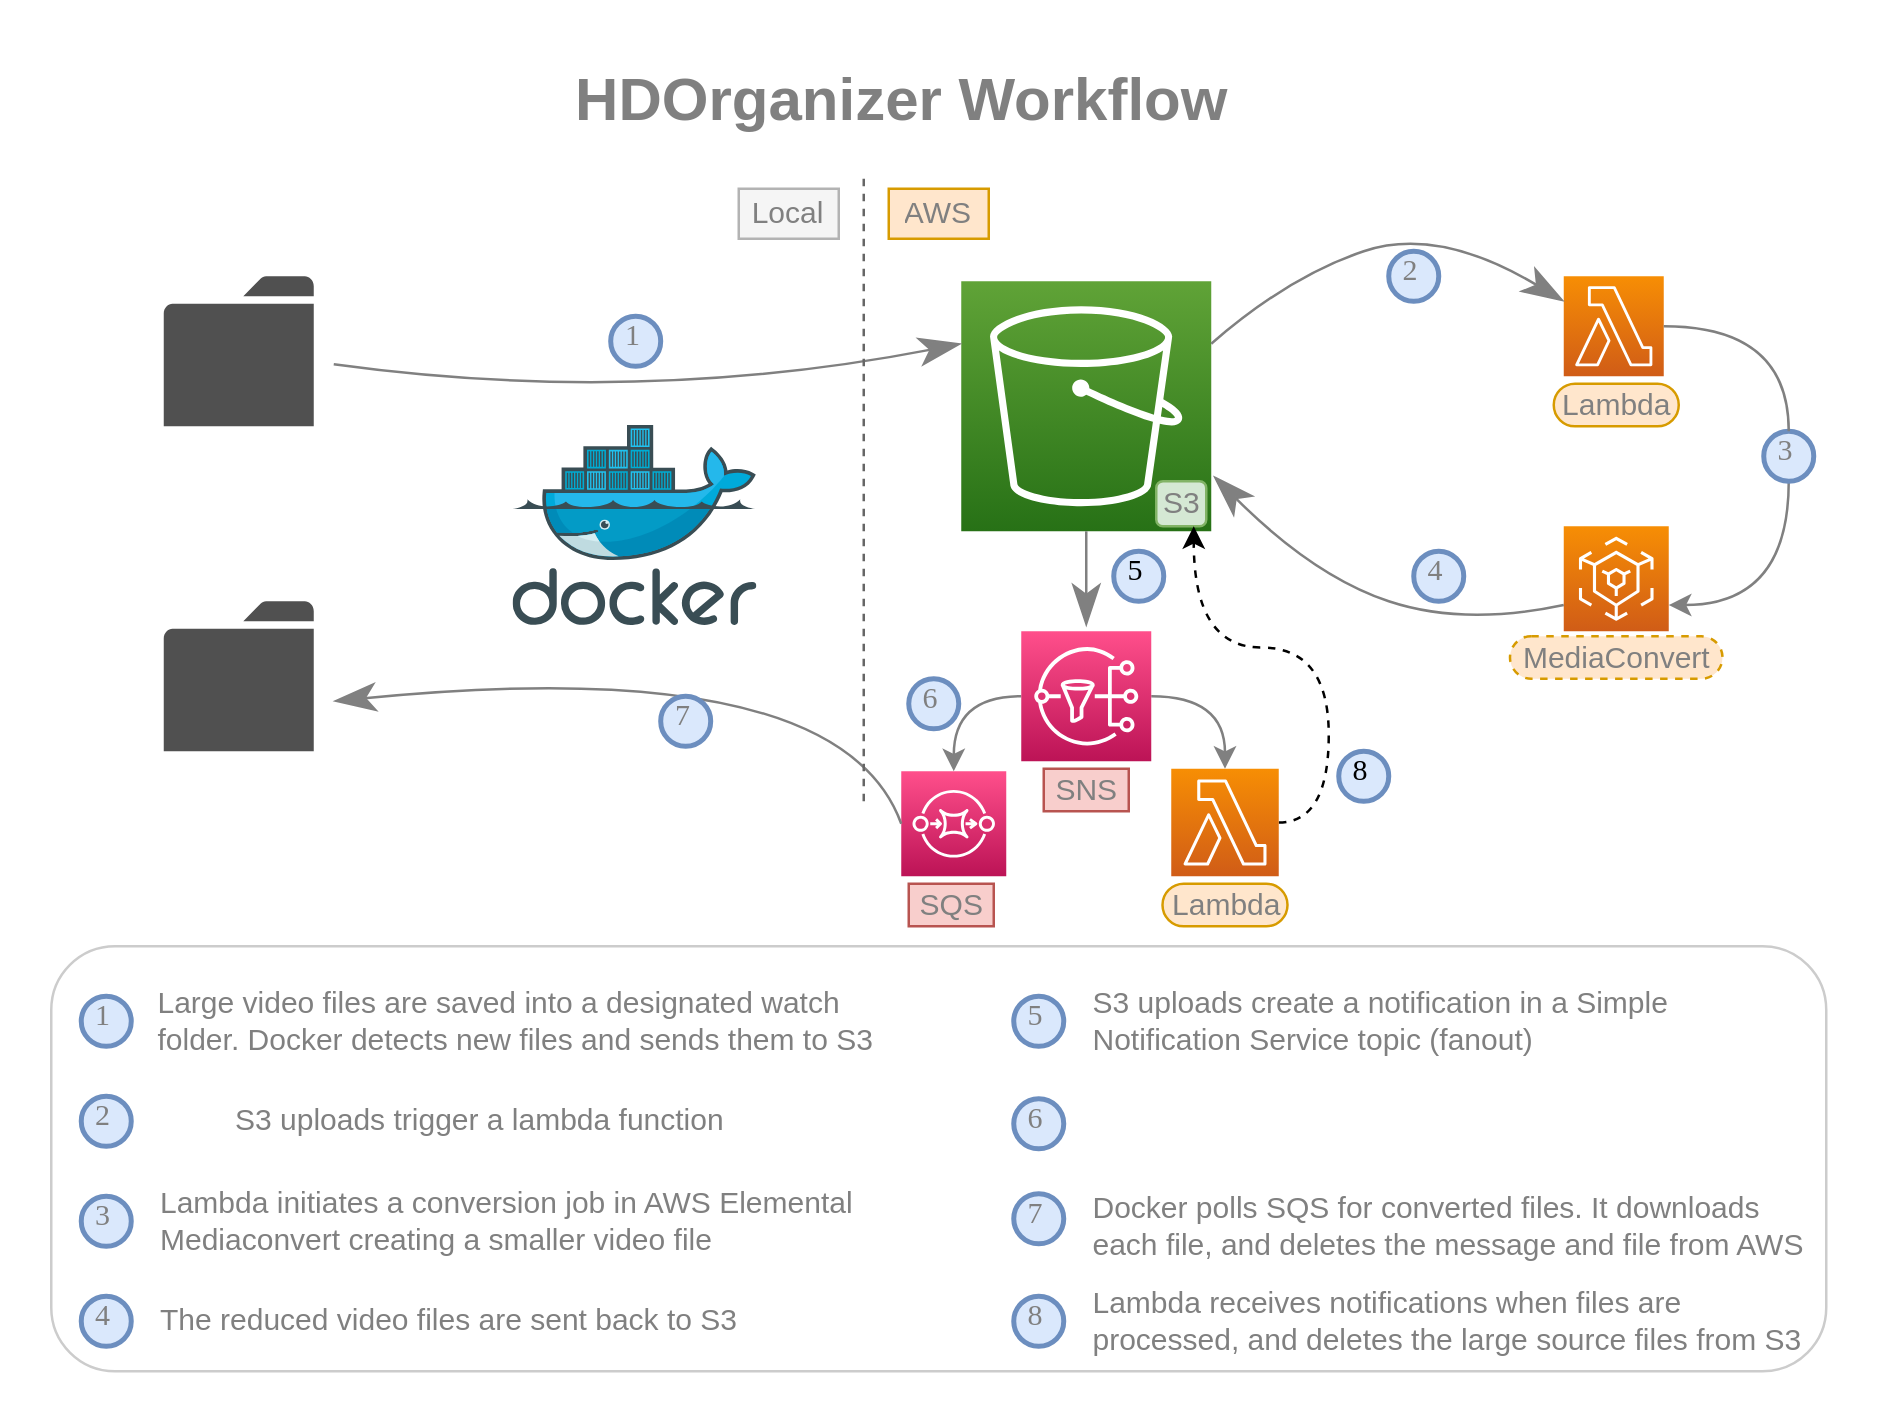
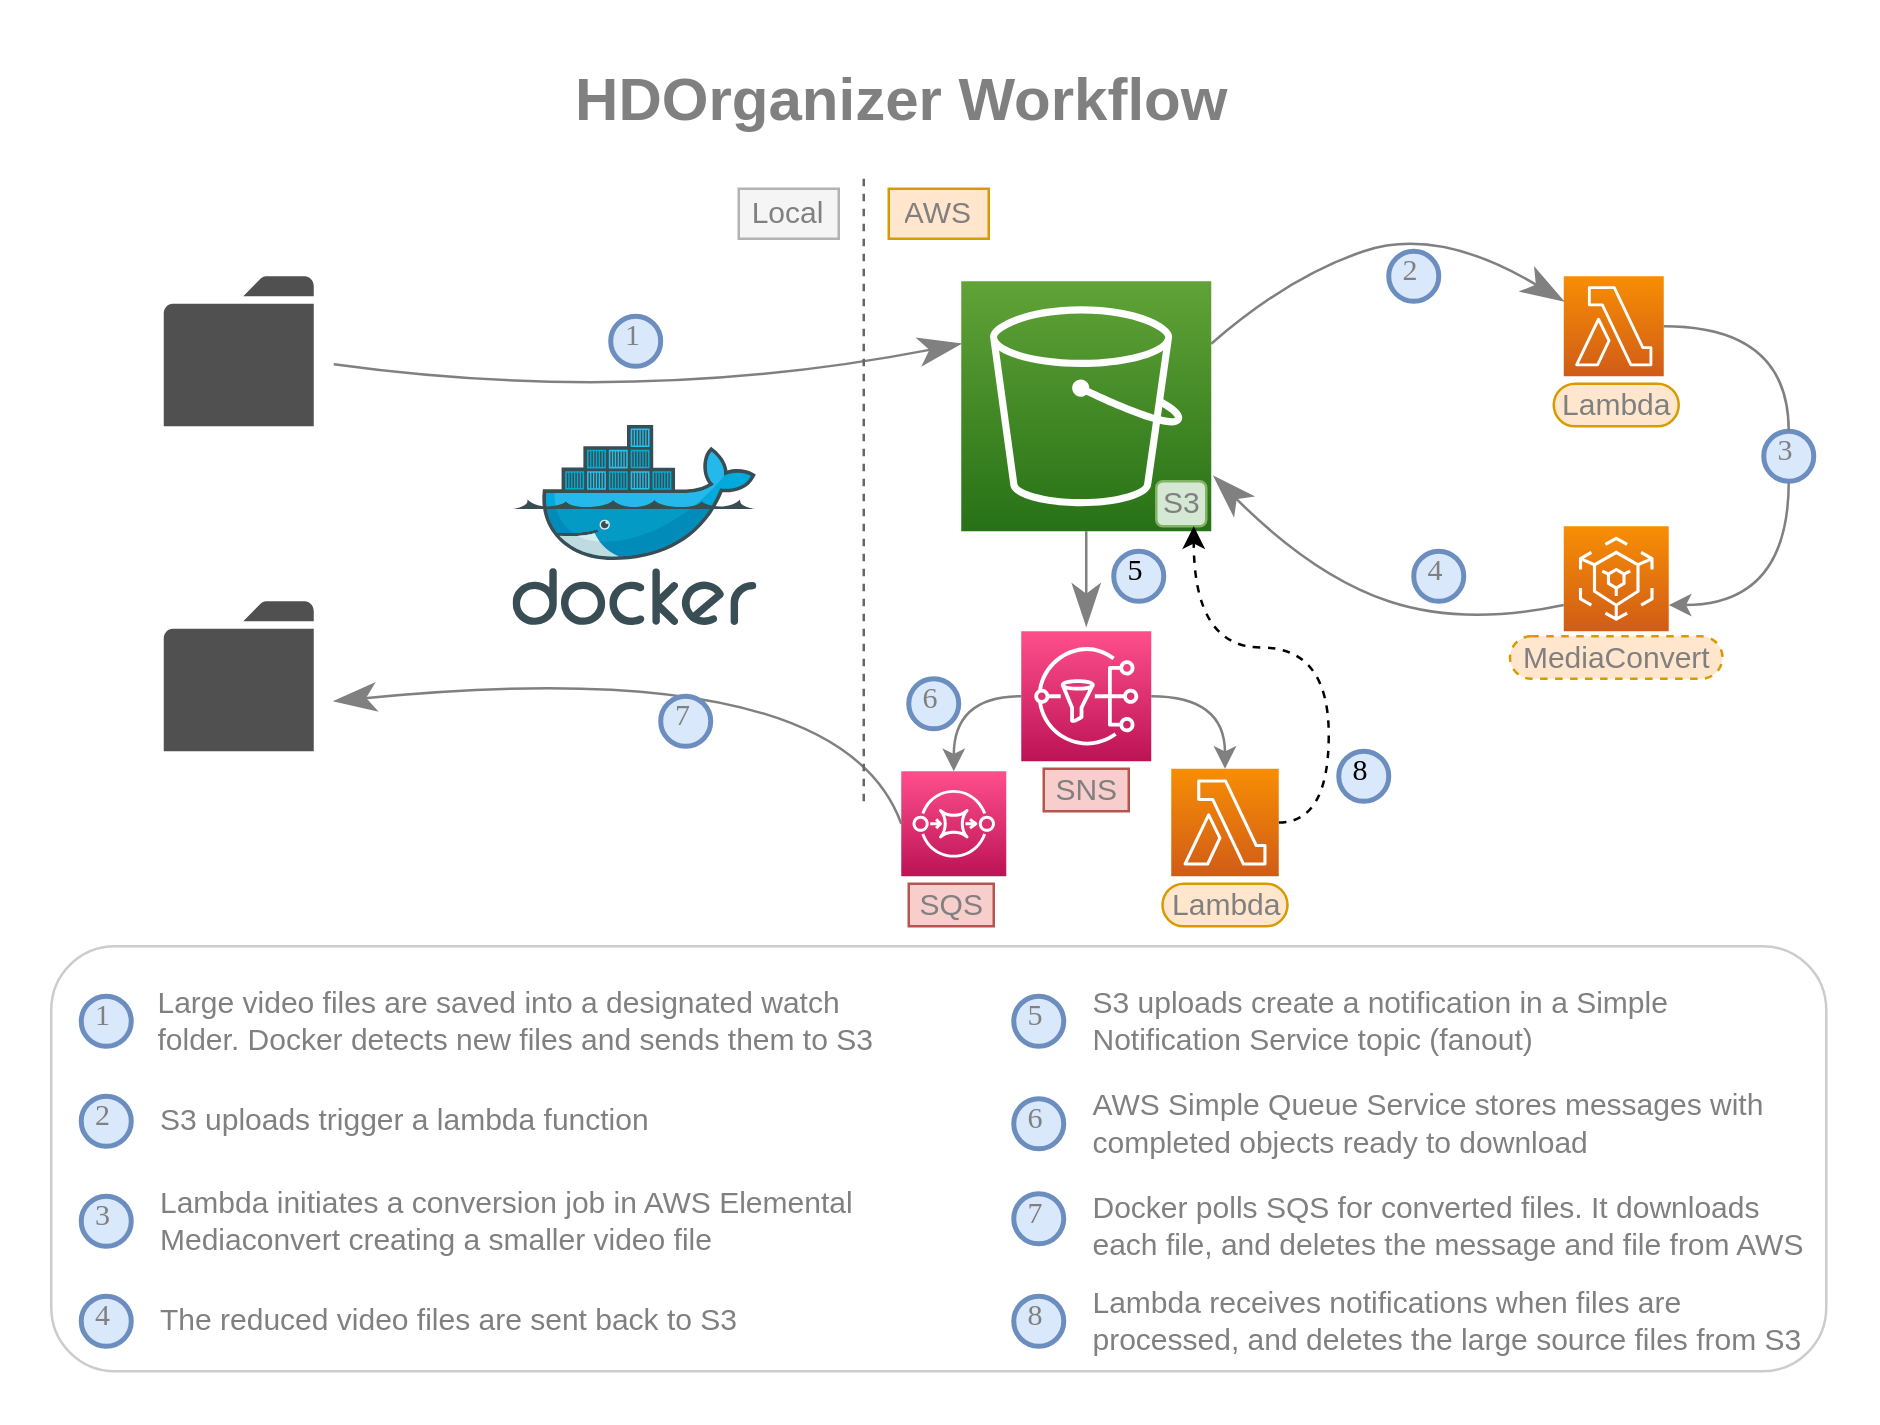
- <mxCell id="28" value="&lt;div align=&quot;left&quot;&gt;S3 uploads trigger a lambda function&lt;br&gt;&lt;/div&gt;" style="text;html=1;strokeColor=none;fillColor=none;align=left;verticalAlign=middle;whiteSpace=wrap;rounded=0;hachureGap=4;pointerEvents=0;labelBackgroundColor=none;fontColor=#808080;" parent="1" vertex="1"><mxGeometry x="92" y="433" width="290" height="30" as="geometry" /></mxCell>
+ <mxCell id="28" value="&lt;div align=&quot;left&quot;&gt;S3 uploads trigger a lambda function&lt;br&gt;&lt;/div&gt;" style="text;html=1;strokeColor=none;fillColor=none;align=left;verticalAlign=middle;whiteSpace=wrap;rounded=0;hachureGap=4;pointerEvents=0;labelBackgroundColor=none;fontColor=#808080;" parent="1" vertex="1"><mxGeometry x="62" y="433" width="290" height="30" as="geometry" /></mxCell>
+ <mxCell id="30" value="AWS Simple Queue Service stores messages with completed objects ready to download" style="text;html=1;strokeColor=none;fillColor=none;align=left;verticalAlign=middle;whiteSpace=wrap;rounded=0;hachureGap=4;pointerEvents=0;labelBackgroundColor=none;fontColor=#808080;" parent="1" vertex="1"><mxGeometry x="435" y="434" width="290" height="30" as="geometry" /></mxCell>
